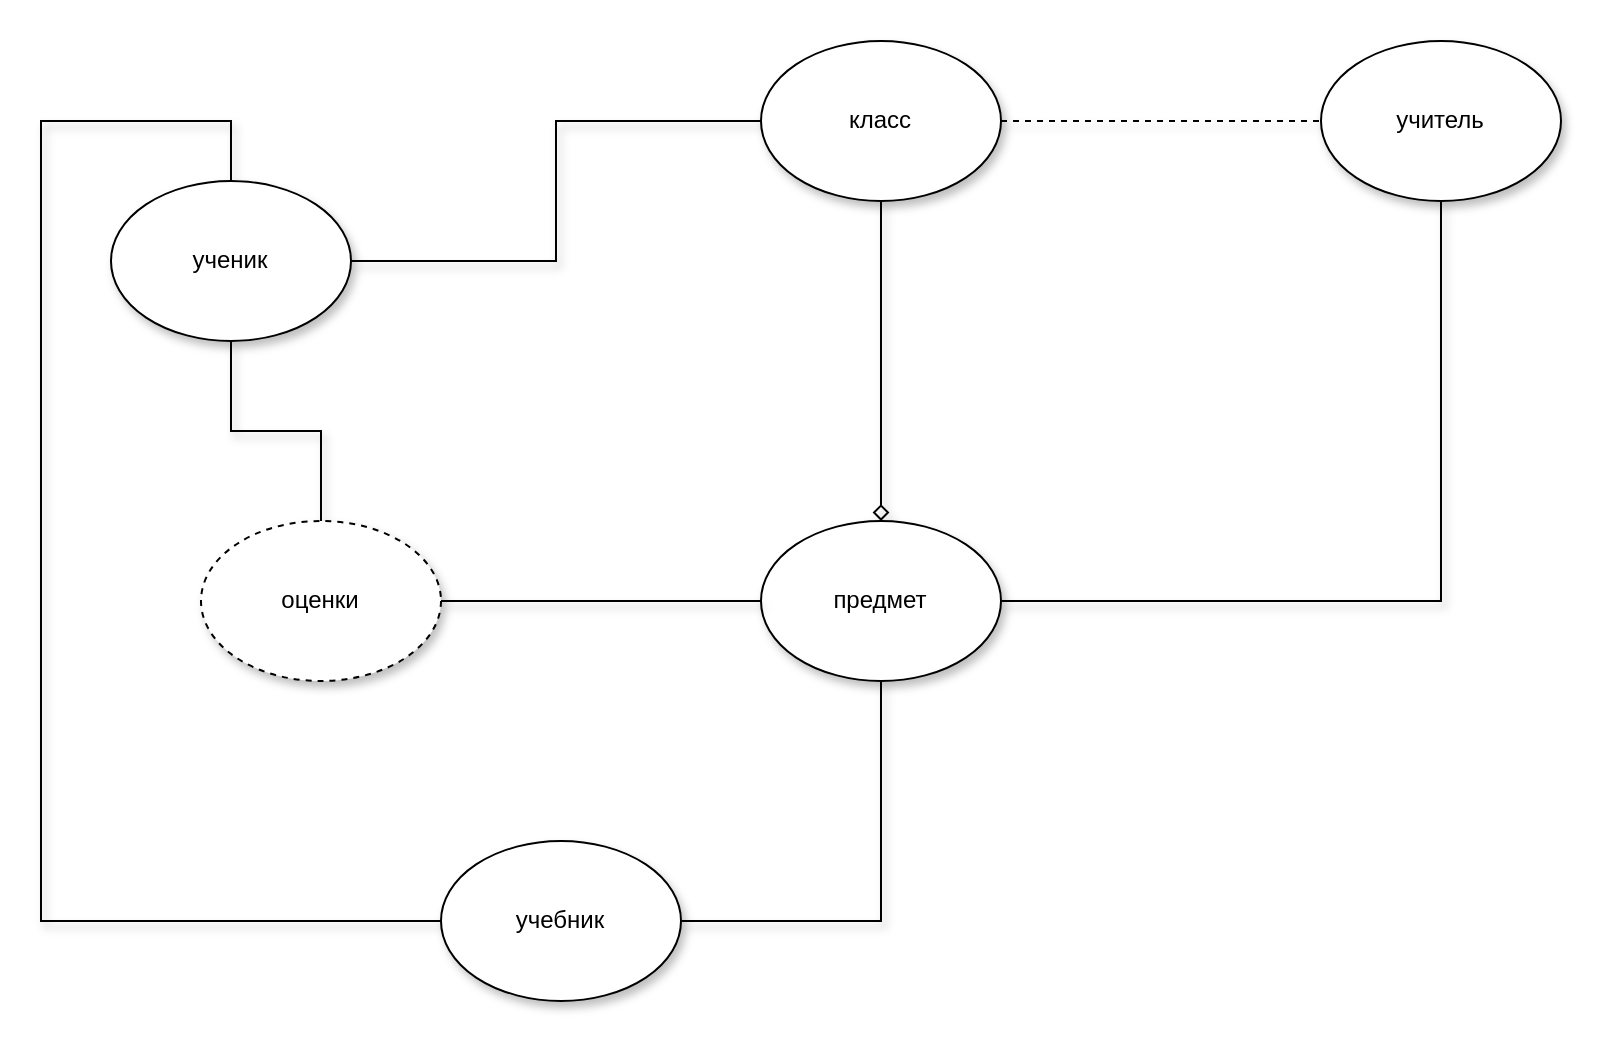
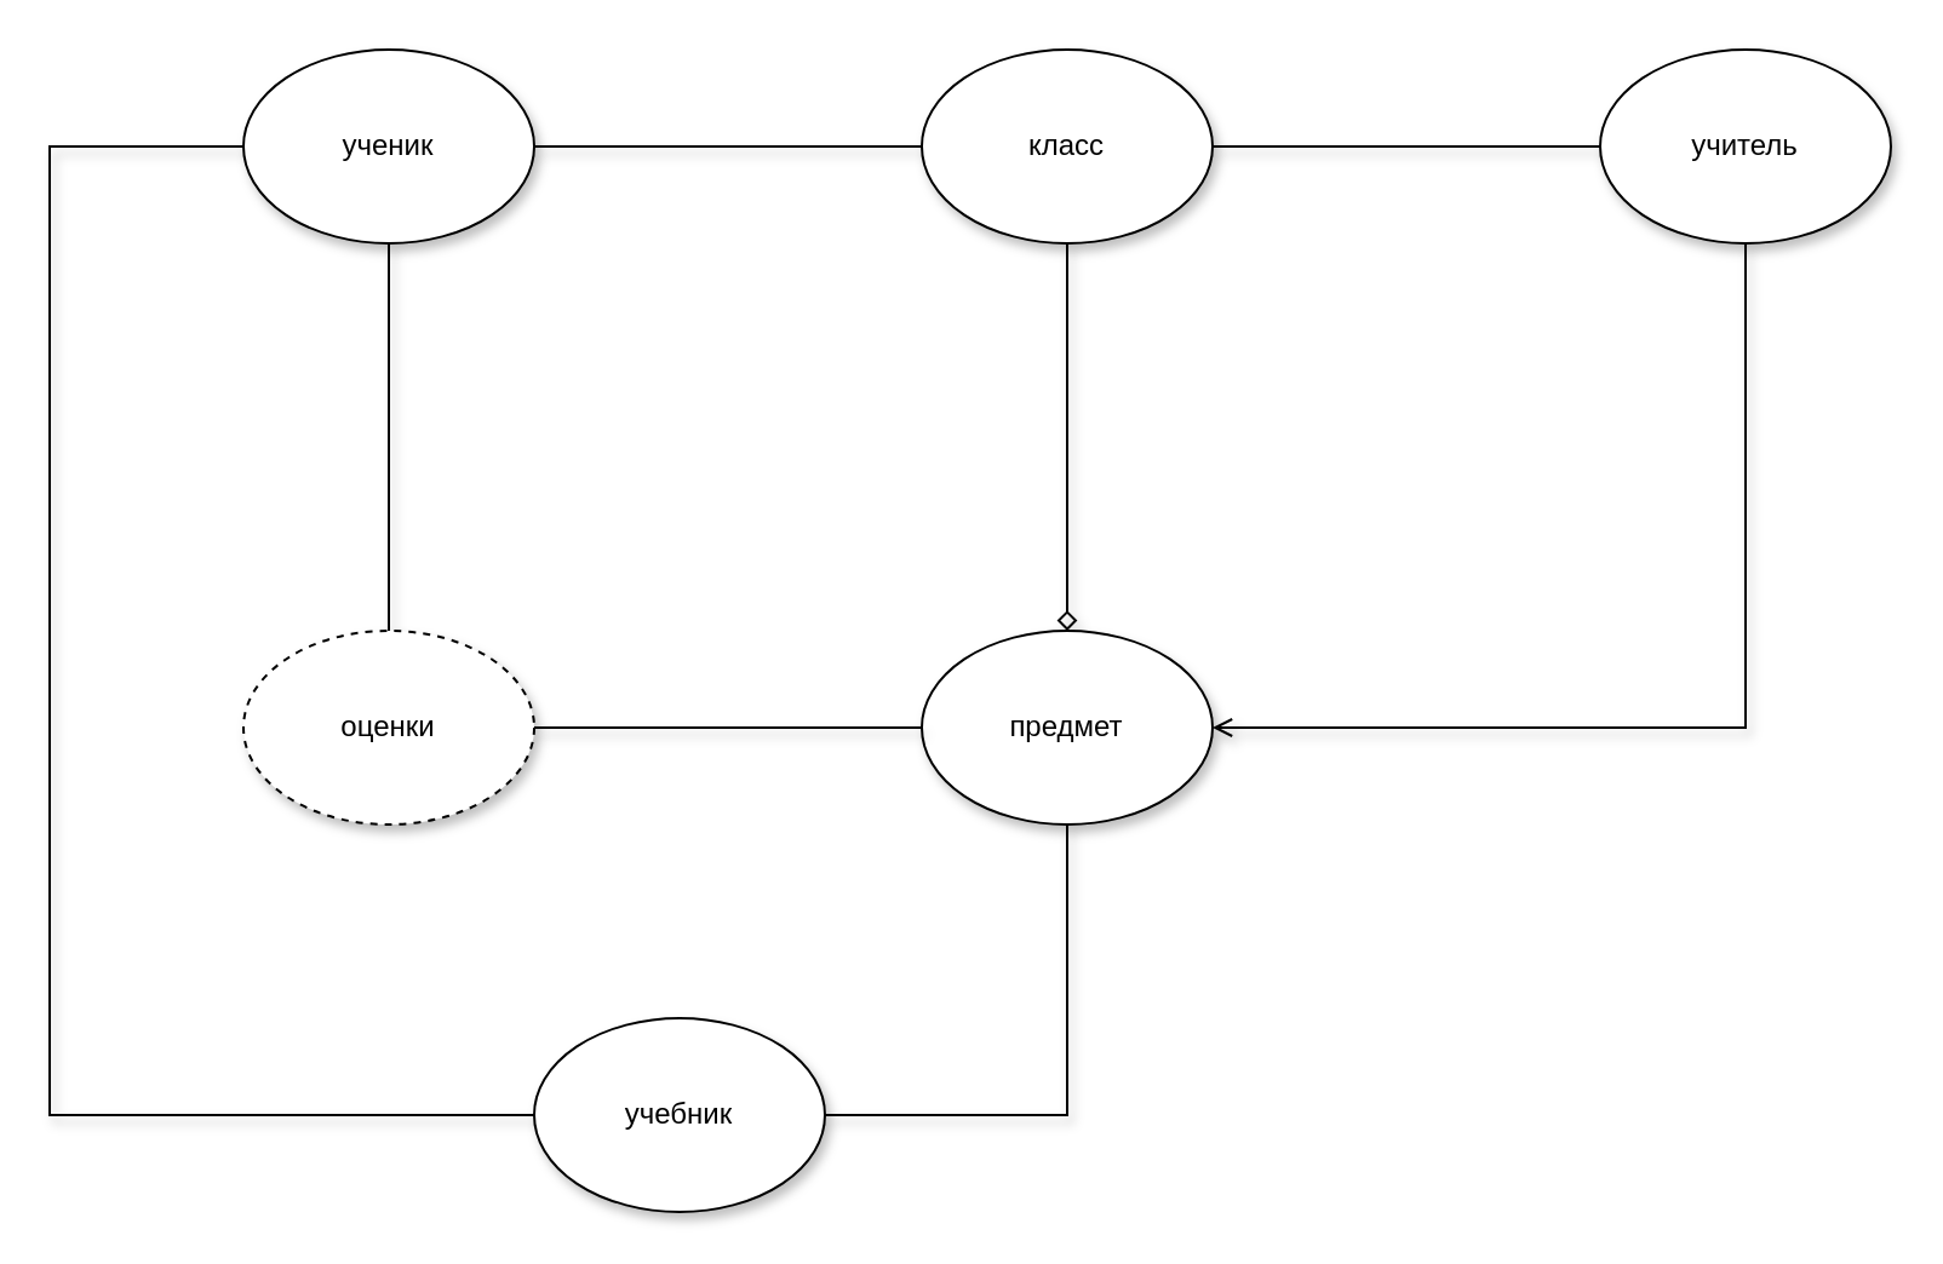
- <mxCell id="6" style="edgeStyle=orthogonalEdgeStyle;rounded=0;orthogonalLoop=1;jettySize=auto;html=1;entryX=0;entryY=0.5;entryDx=0;entryDy=0;endArrow=none;endFill=0;shadow=1;dashed=1;" edge="1" parent="1" source="8" target="10"><mxGeometry relative="1" as="geometry" /></mxCell>
+ <mxCell id="6" style="edgeStyle=orthogonalEdgeStyle;rounded=0;orthogonalLoop=1;jettySize=auto;html=1;entryX=0;entryY=0.5;entryDx=0;entryDy=0;endArrow=none;endFill=0;shadow=1;" edge="1" parent="1" source="8" target="10"><mxGeometry relative="1" as="geometry" /></mxCell>
- <mxCell id="5" value="ученик" style="ellipse;whiteSpace=wrap;html=1;shadow=1;" vertex="1" parent="1"><mxGeometry x="55" y="90" width="120" height="80" as="geometry" /></mxCell>
+ <mxCell id="5" value="ученик" style="ellipse;whiteSpace=wrap;html=1;shadow=1;" vertex="1" parent="1"><mxGeometry x="100" y="20" width="120" height="80" as="geometry" /></mxCell>
- <mxCell id="9" style="edgeStyle=orthogonalEdgeStyle;rounded=0;orthogonalLoop=1;jettySize=auto;html=1;entryX=1;entryY=0.5;entryDx=0;entryDy=0;endArrow=none;endFill=0;shadow=1;" edge="1" parent="1" source="10" target="12"><mxGeometry relative="1" as="geometry"><Array as="points"><mxPoint x="720" y="300" /></Array></mxGeometry></mxCell>
+ <mxCell id="9" style="edgeStyle=orthogonalEdgeStyle;rounded=0;orthogonalLoop=1;jettySize=auto;html=1;entryX=1;entryY=0.5;entryDx=0;entryDy=0;endArrow=open;endFill=0;shadow=1;" edge="1" parent="1" source="10" target="12"><mxGeometry relative="1" as="geometry"><Array as="points"><mxPoint x="720" y="300" /></Array></mxGeometry></mxCell>
